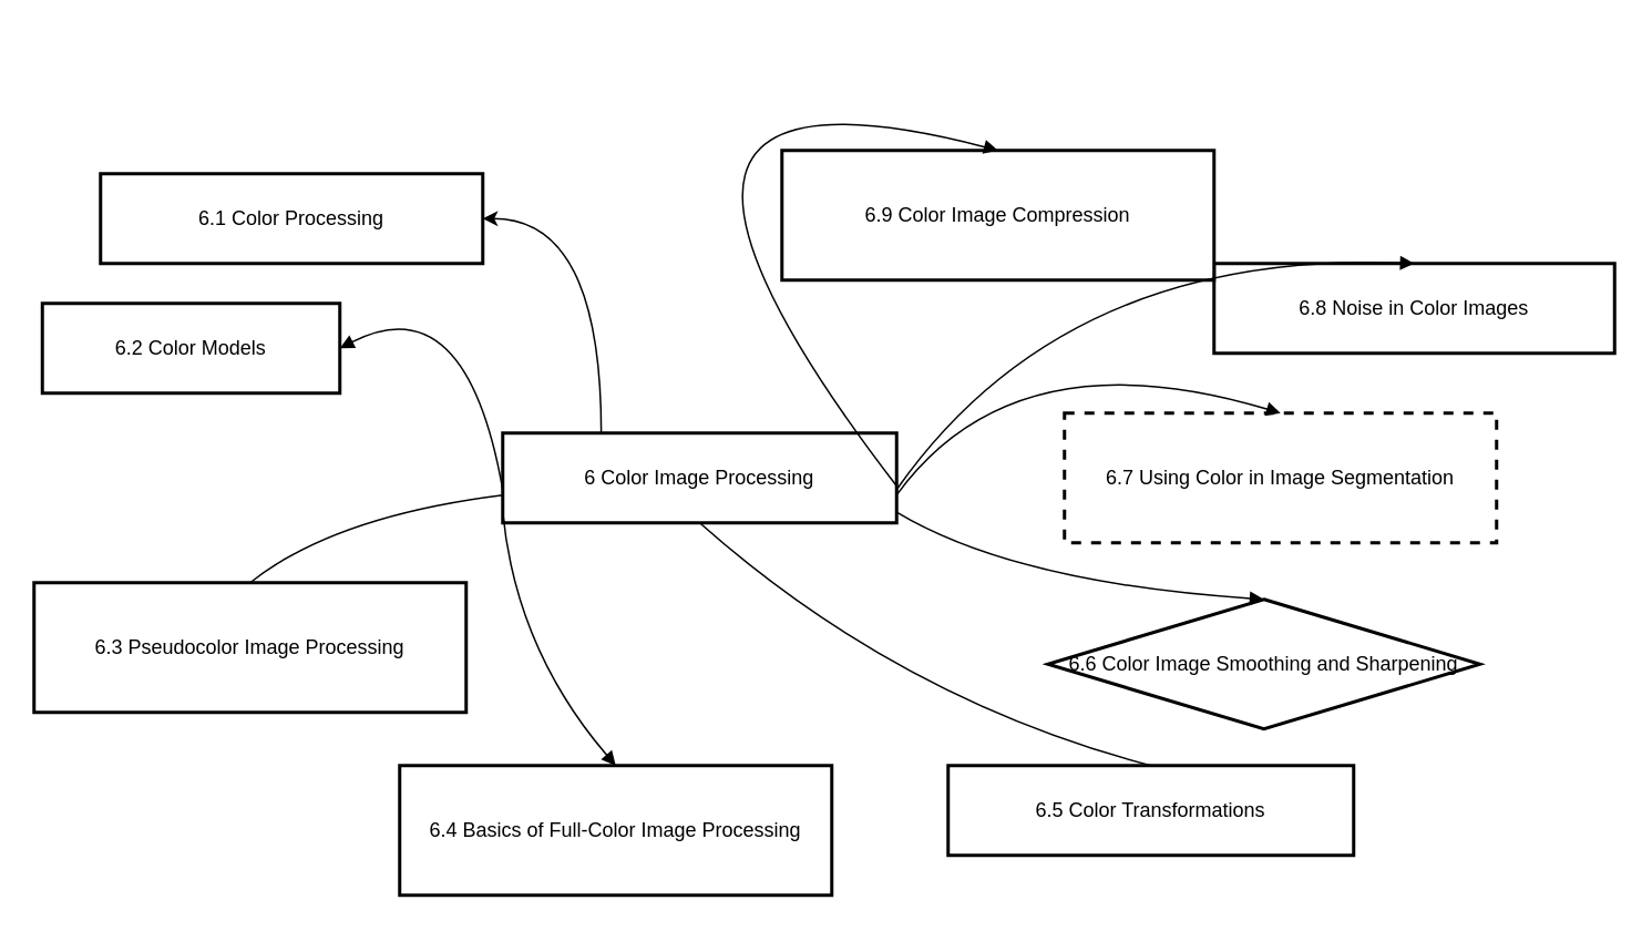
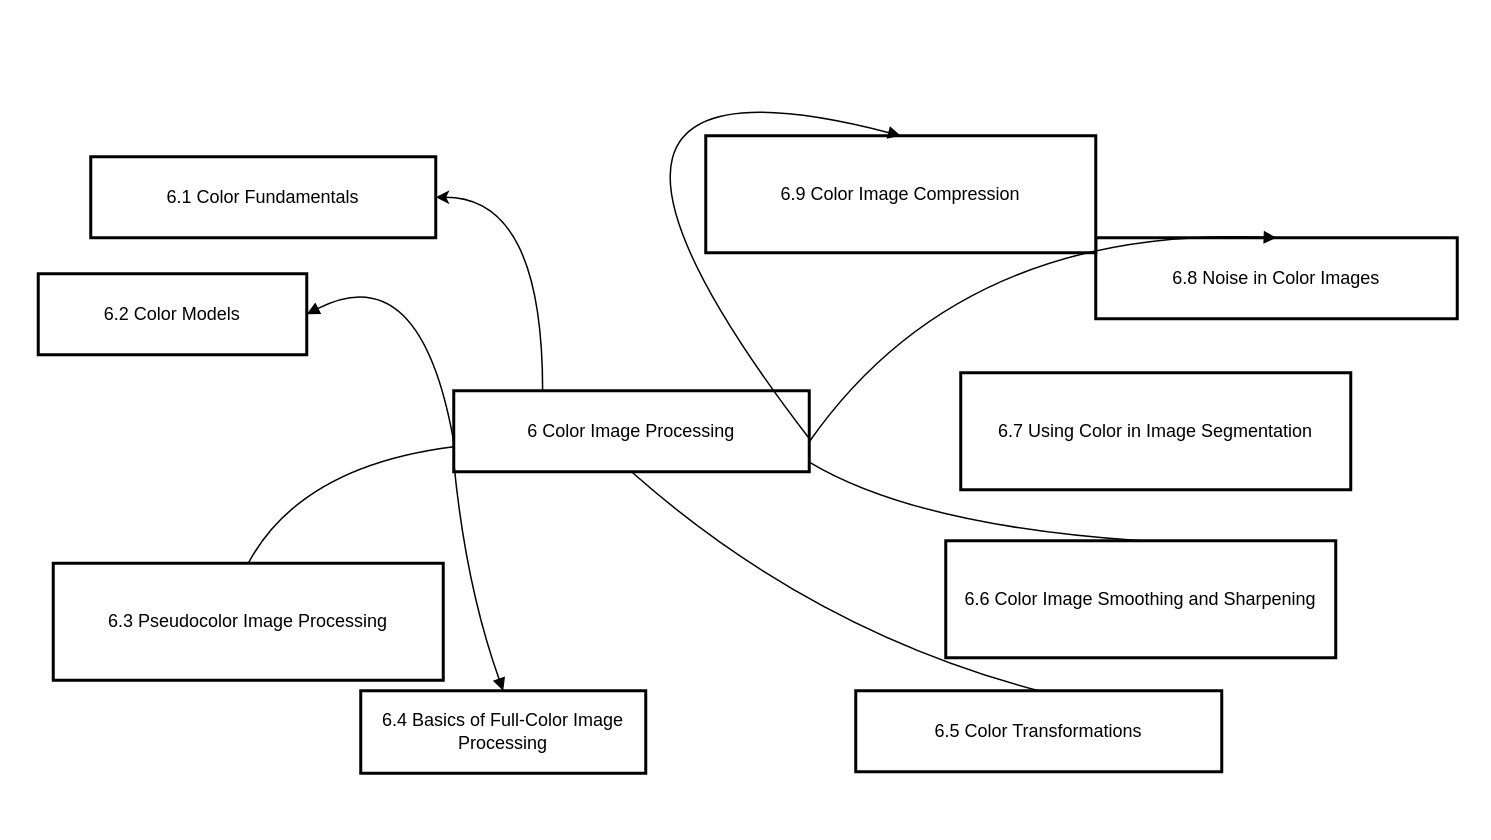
- <mxCell id="4" value="6.1 Color Processing" style="whiteSpace=wrap;strokeWidth=2;" vertex="1" parent="1"><mxGeometry x="59.999" y="104" width="230" height="54" as="geometry" /></mxCell>
+ <mxCell id="4" value="6.1 Color Fundamentals" style="whiteSpace=wrap;strokeWidth=2;" vertex="1" parent="1"><mxGeometry x="59.999" y="104" width="230" height="54" as="geometry" /></mxCell>
- <mxCell id="18" value="" style="curved=1;startArrow=none;endArrow=block;exitX=1;exitY=0.69;entryX=0.5;entryY=0;rounded=0;" edge="1" parent="1" source="3" target="10"><mxGeometry relative="1" as="geometry"><Array as="points"><mxPoint x="610" y="200" /></Array></mxGeometry></mxCell>
- <mxCell id="10" value="6.7 Using Color in Image Segmentation" style="whiteSpace=wrap;strokeWidth=2;dashed=1;" vertex="1" parent="1"><mxGeometry x="639.996" y="247.997" width="260" height="78" as="geometry" /></mxCell>
+ <mxCell id="10" value="6.7 Using Color in Image Segmentation" style="whiteSpace=wrap;strokeWidth=2;" vertex="1" parent="1"><mxGeometry x="639.996" y="247.997" width="260" height="78" as="geometry" /></mxCell>
- <mxCell id="17" value="" style="curved=1;startArrow=none;endArrow=block;exitX=1;exitY=0.88;entryX=0.5;entryY=0;rounded=0;" edge="1" parent="1" source="3" target="9"><mxGeometry relative="1" as="geometry"><Array as="points"><mxPoint x="610" y="350" /></Array></mxGeometry></mxCell>
+ <mxCell id="17" value="" style="curved=1;startArrow=none;endArrow=none;exitX=1;exitY=0.88;entryX=0.5;entryY=0;rounded=0;" edge="1" parent="1" source="3" target="9"><mxGeometry relative="1" as="geometry"><Array as="points"><mxPoint x="610" y="350" /></Array></mxGeometry></mxCell>
- <mxCell id="6" value="6.3 Pseudocolor Image Processing" style="whiteSpace=wrap;strokeWidth=2;" vertex="1" parent="1"><mxGeometry x="20.001" y="350.004" width="260" height="78" as="geometry" /></mxCell>
+ <mxCell id="6" value="6.3 Pseudocolor Image Processing" style="whiteSpace=wrap;strokeWidth=2;" vertex="1" parent="1"><mxGeometry x="35.001" y="375.004" width="260" height="78" as="geometry" /></mxCell>
- <mxCell id="9" value="6.6 Color Image Smoothing and Sharpening" style="rhombus;whiteSpace=wrap;strokeWidth=2;" vertex="1" parent="1"><mxGeometry x="630.005" y="360.008" width="260" height="78" as="geometry" /></mxCell>
+ <mxCell id="9" value="6.6 Color Image Smoothing and Sharpening" style="whiteSpace=wrap;strokeWidth=2;" vertex="1" parent="1"><mxGeometry x="630.005" y="360.008" width="260" height="78" as="geometry" /></mxCell>
- <mxCell id="7" value="6.4 Basics of Full-Color Image Processing" style="whiteSpace=wrap;strokeWidth=2;" vertex="1" parent="1"><mxGeometry x="240.002" y="459.999" width="260" height="78" as="geometry" /></mxCell>
+ <mxCell id="7" value="6.4 Basics of Full-Color Image Processing" style="whiteSpace=wrap;strokeWidth=2;" vertex="1" parent="1"><mxGeometry x="240.002" y="459.999" width="190" height="55" as="geometry" /></mxCell>
